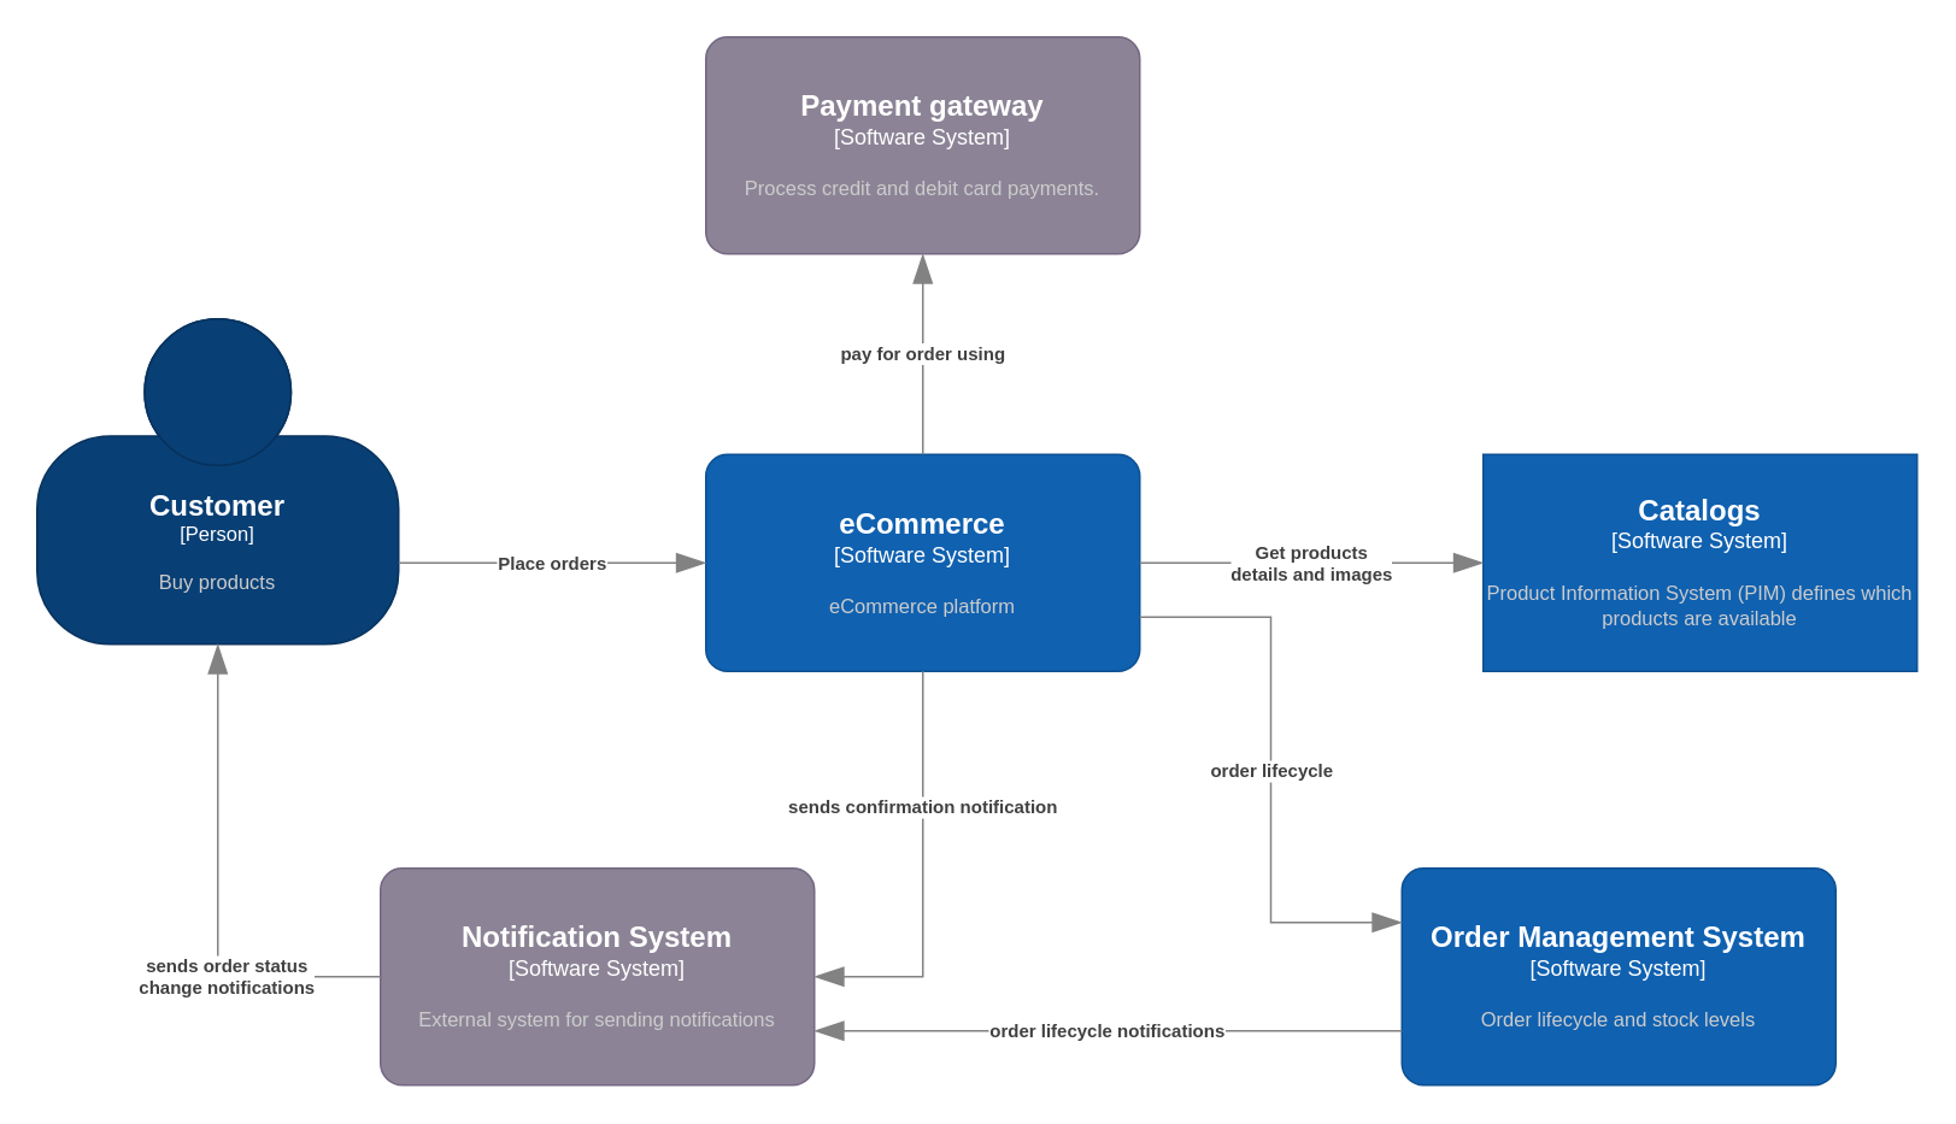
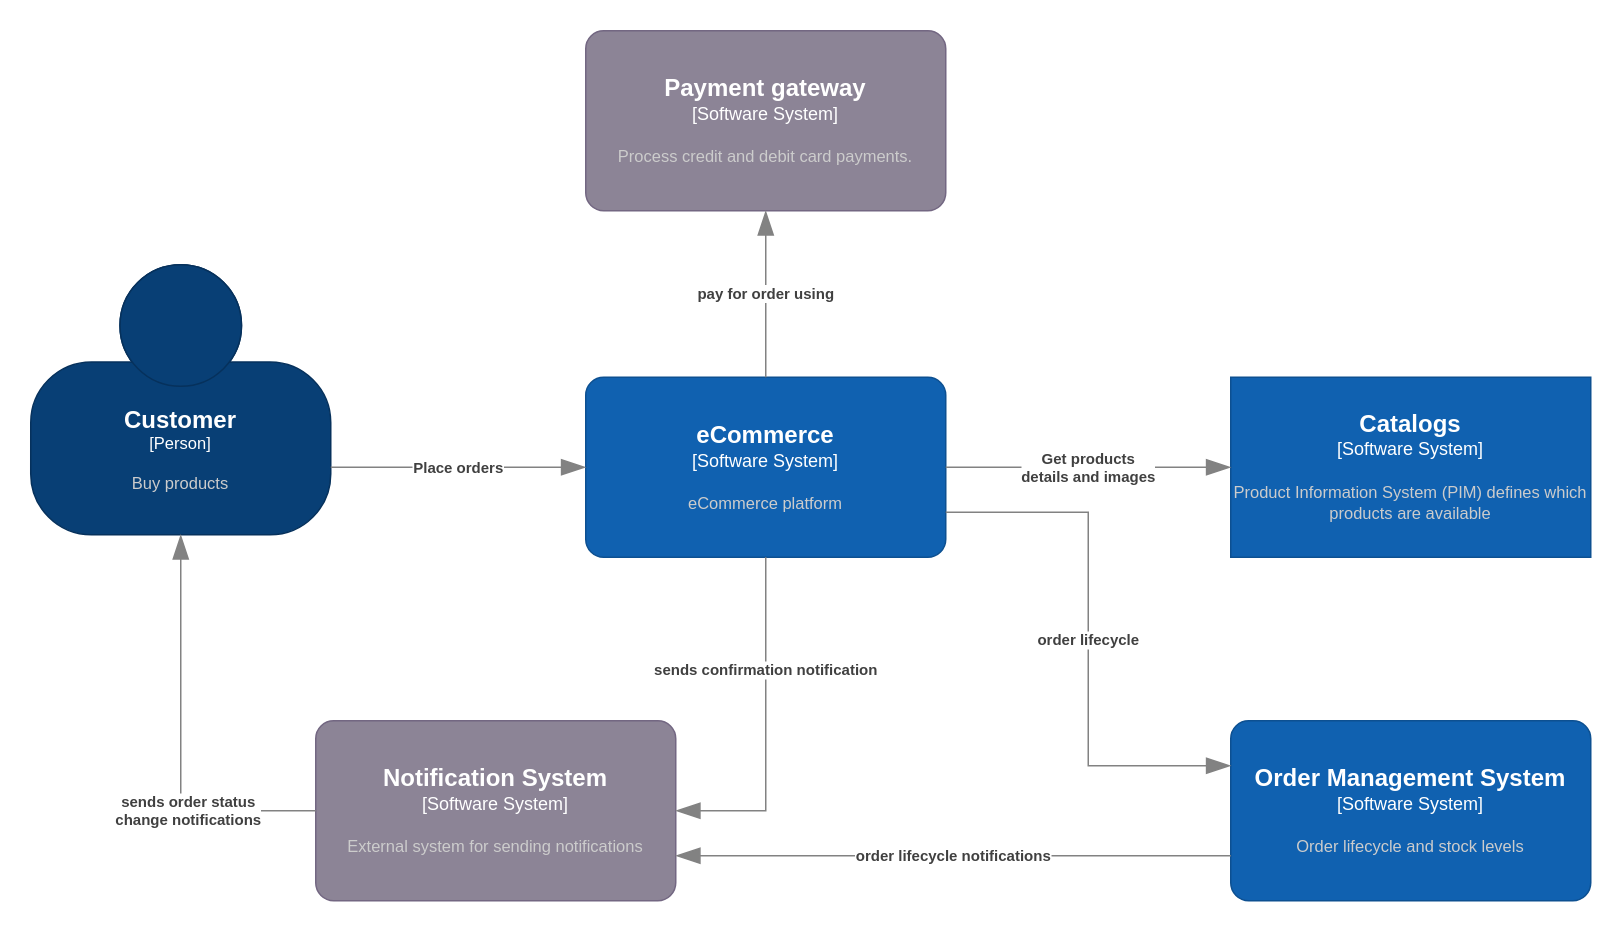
- <mxCell id="12" value="&lt;font style=&quot;font-size: 16px&quot;&gt;&lt;b&gt;Order Management System&lt;/b&gt;&lt;/font&gt;&lt;div&gt;[Software System]&lt;/div&gt;&lt;br&gt;&lt;div&gt;&lt;font style=&quot;font-size: 11px&quot;&gt;&lt;font color=&quot;#cccccc&quot;&gt;Order lifecycle and stock levels&lt;/font&gt;&lt;/div&gt;" style="rounded=1;whiteSpace=wrap;html=1;labelBackgroundColor=none;fillColor=#1061B0;fontColor=#ffffff;align=center;arcSize=10;strokeColor=#0D5091;metaEdit=1;resizable=0;points=[[0.25,0,0],[0.5,0,0],[0.75,0,0],[1,0.25,0],[1,0.5,0],[1,0.75,0],[0.75,1,0],[0.5,1,0],[0.25,1,0],[0,0.75,0],[0,0.5,0],[0,0.25,0]];" vertex="1" parent="1"><mxGeometry x="775" y="480" width="240" height="120" as="geometry" /></mxCell>
+ <mxCell id="12" value="&lt;font style=&quot;font-size: 16px&quot;&gt;&lt;b&gt;Order Management System&lt;/b&gt;&lt;/font&gt;&lt;div&gt;[Software System]&lt;/div&gt;&lt;br&gt;&lt;div&gt;&lt;font style=&quot;font-size: 11px&quot;&gt;&lt;font color=&quot;#cccccc&quot;&gt;Order lifecycle and stock levels&lt;/font&gt;&lt;/div&gt;" style="rounded=1;whiteSpace=wrap;html=1;labelBackgroundColor=none;fillColor=#1061B0;fontColor=#ffffff;align=center;arcSize=10;strokeColor=#0D5091;metaEdit=1;resizable=0;points=[[0.25,0,0],[0.5,0,0],[0.75,0,0],[1,0.25,0],[1,0.5,0],[1,0.75,0],[0.75,1,0],[0.5,1,0],[0.25,1,0],[0,0.75,0],[0,0.5,0],[0,0.25,0]];" vertex="1" parent="1"><mxGeometry x="820" y="480" width="240" height="120" as="geometry" /></mxCell>
